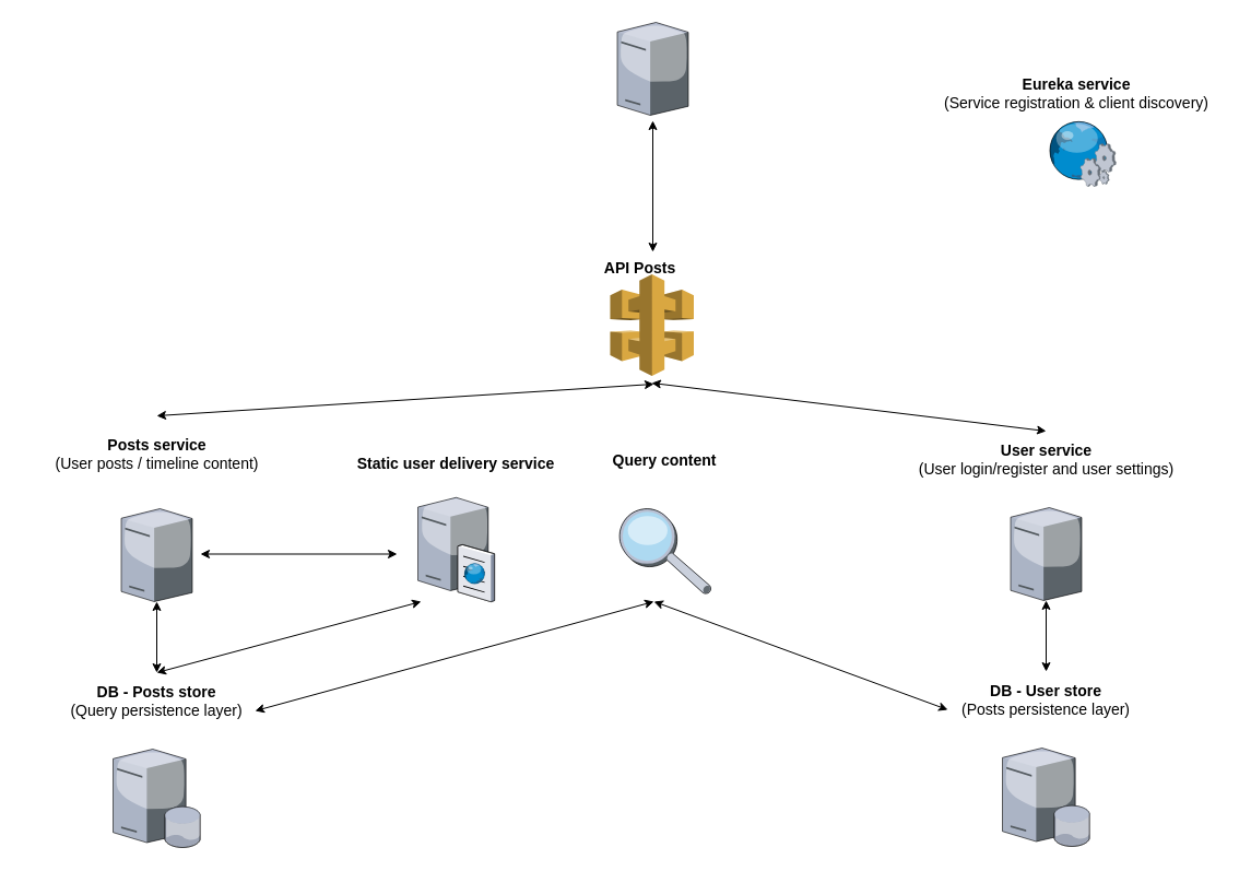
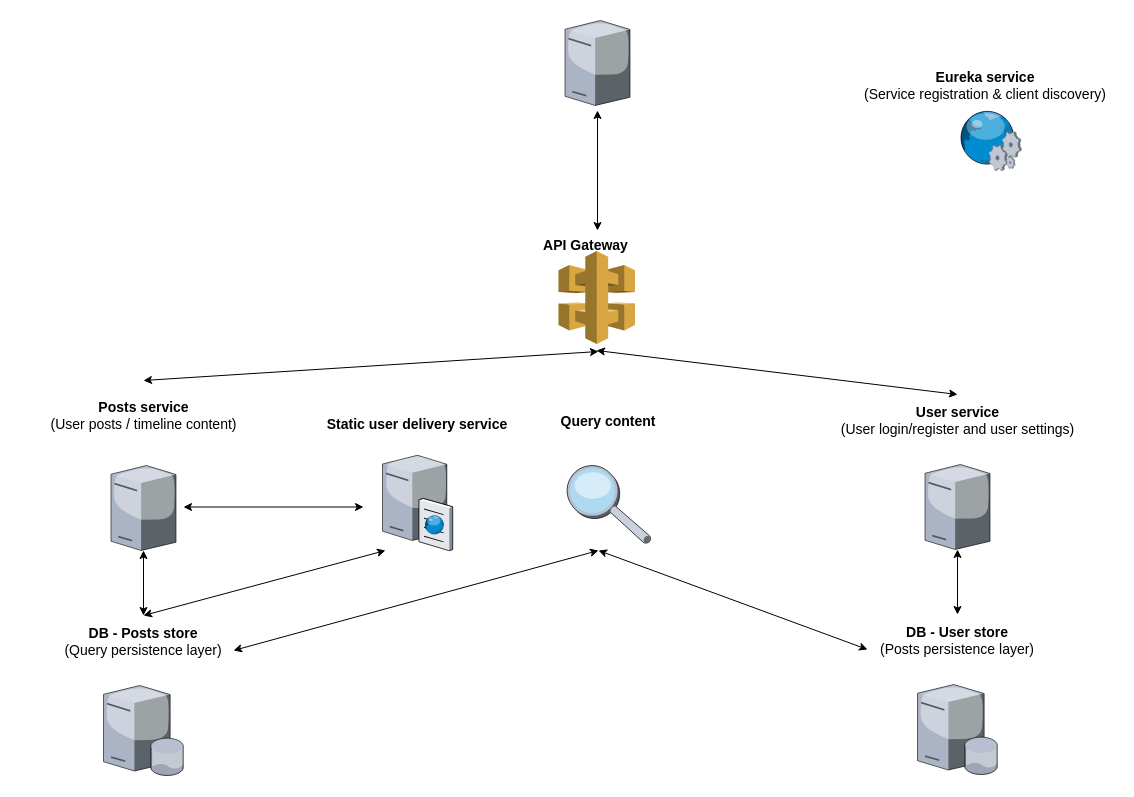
- <mxCell id="10" value="&lt;b&gt;&lt;font style=&quot;font-size: 14px&quot;&gt;API Posts&lt;/font&gt;&lt;/b&gt;" style="text;html=1;strokeColor=none;fillColor=none;align=center;verticalAlign=middle;whiteSpace=wrap;rounded=0;" vertex="1" parent="1"><mxGeometry x="518" y="235" width="135" height="20" as="geometry" /></mxCell>
+ <mxCell id="10" value="&lt;b&gt;&lt;font style=&quot;font-size: 14px&quot;&gt;API Gateway&lt;/font&gt;&lt;/b&gt;" style="text;html=1;strokeColor=none;fillColor=none;align=center;verticalAlign=middle;whiteSpace=wrap;rounded=0;" vertex="1" parent="1"><mxGeometry x="518" y="235" width="135" height="20" as="geometry" /></mxCell>
